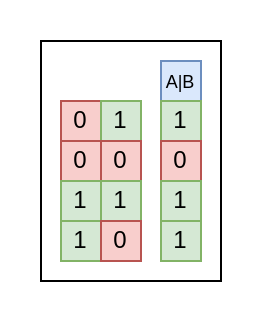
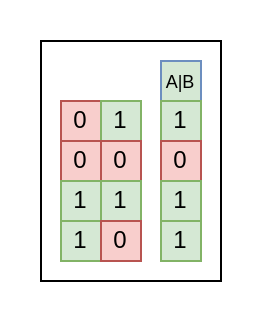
- <mxCell id="3" value="&lt;font style=&quot;font-size: 9px;&quot;&gt;A|B&lt;/font&gt;" style="rounded=0;whiteSpace=wrap;html=1;fillColor=#dae8fc;strokeColor=#6c8ebf;" parent="1" vertex="1"><mxGeometry x="80" y="30" width="20" height="20" as="geometry" /></mxCell>
+ <mxCell id="3" value="&lt;font style=&quot;font-size: 9px;&quot;&gt;A|B&lt;/font&gt;" style="rounded=0;whiteSpace=wrap;html=1;fillColor=#d5e8d4;strokeColor=#6c8ebf;" parent="1" vertex="1"><mxGeometry x="80" y="30" width="20" height="20" as="geometry" /></mxCell>
